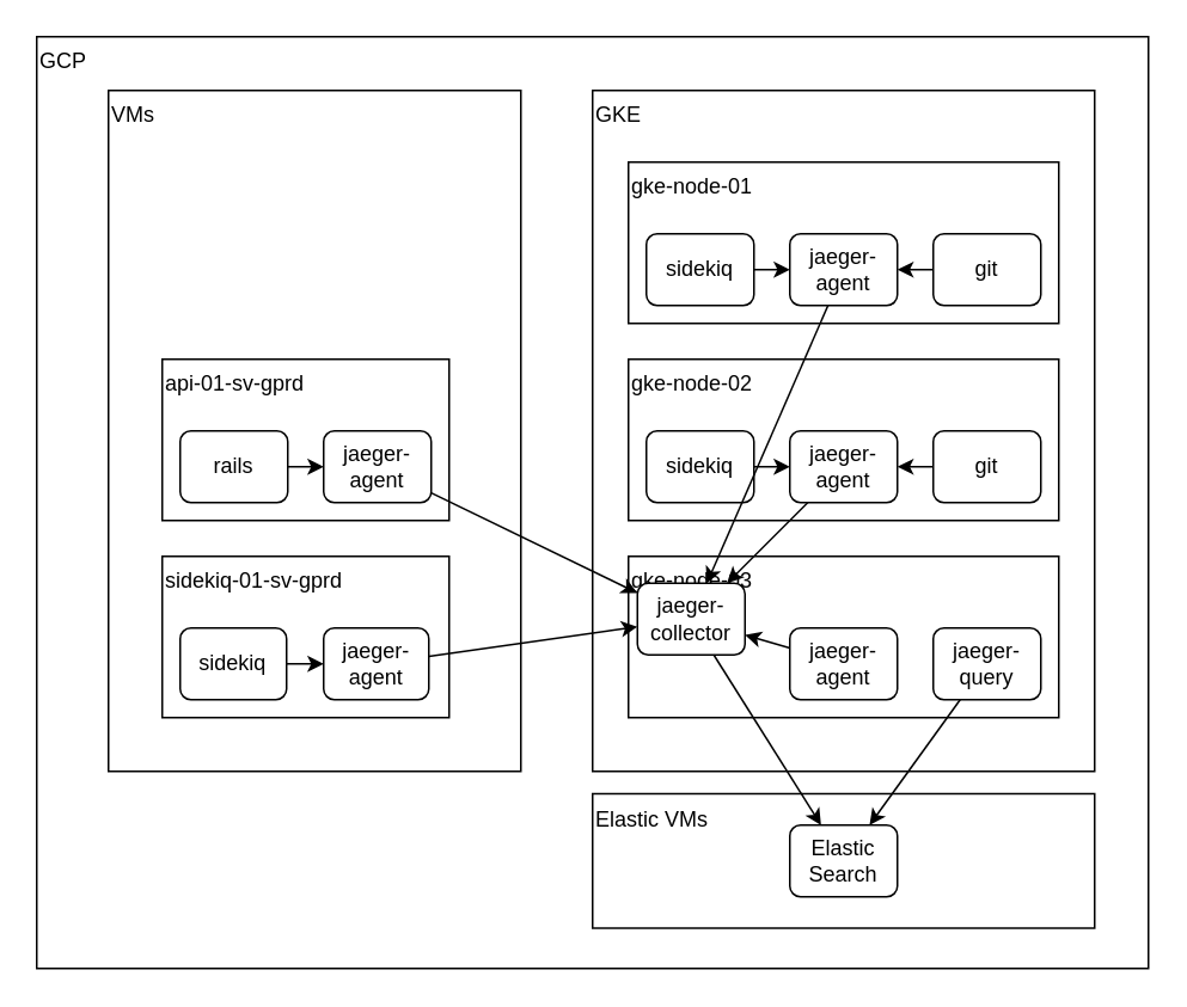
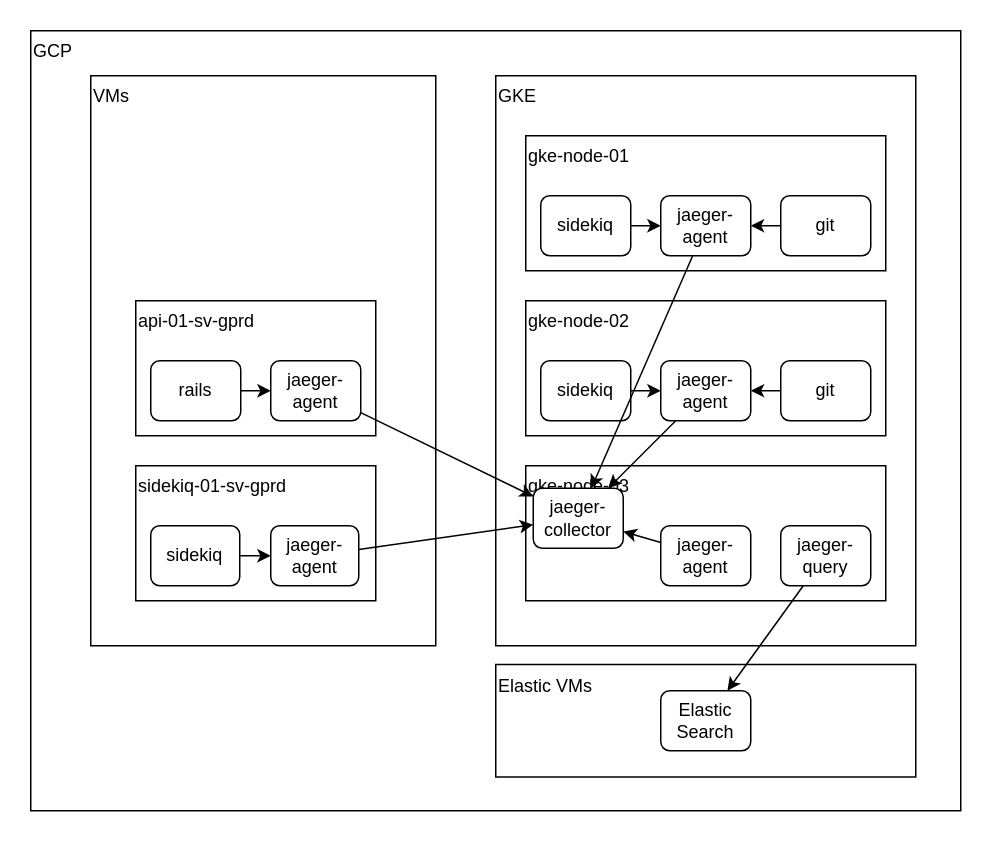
- <mxCell id="41" style="edgeStyle=none;rounded=0;orthogonalLoop=1;jettySize=auto;html=1;" edge="1" parent="1" source="32" target="36"><mxGeometry relative="1" as="geometry" /></mxCell>
